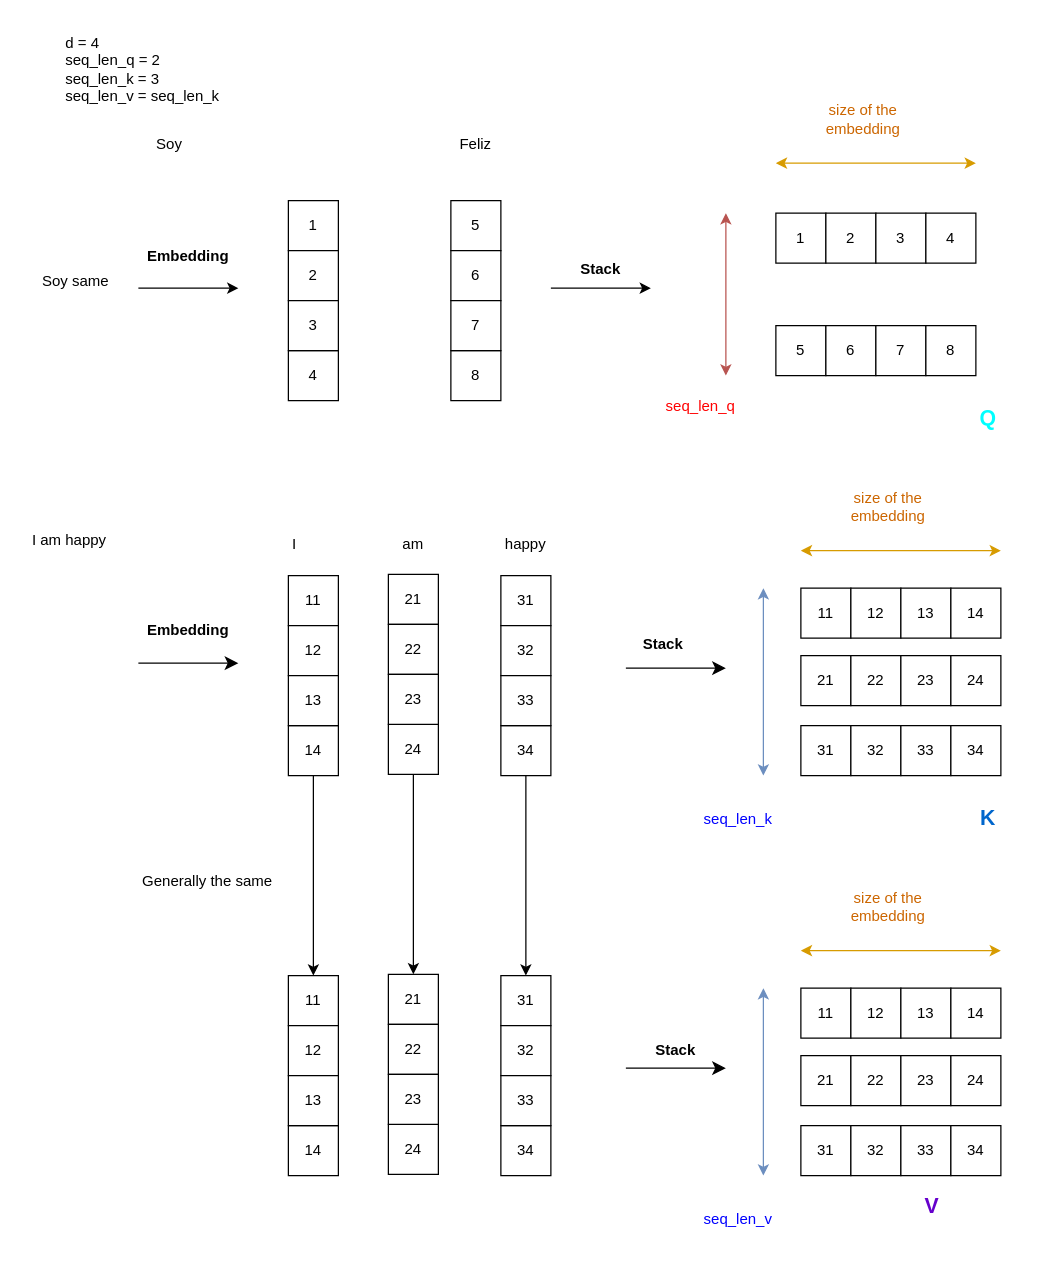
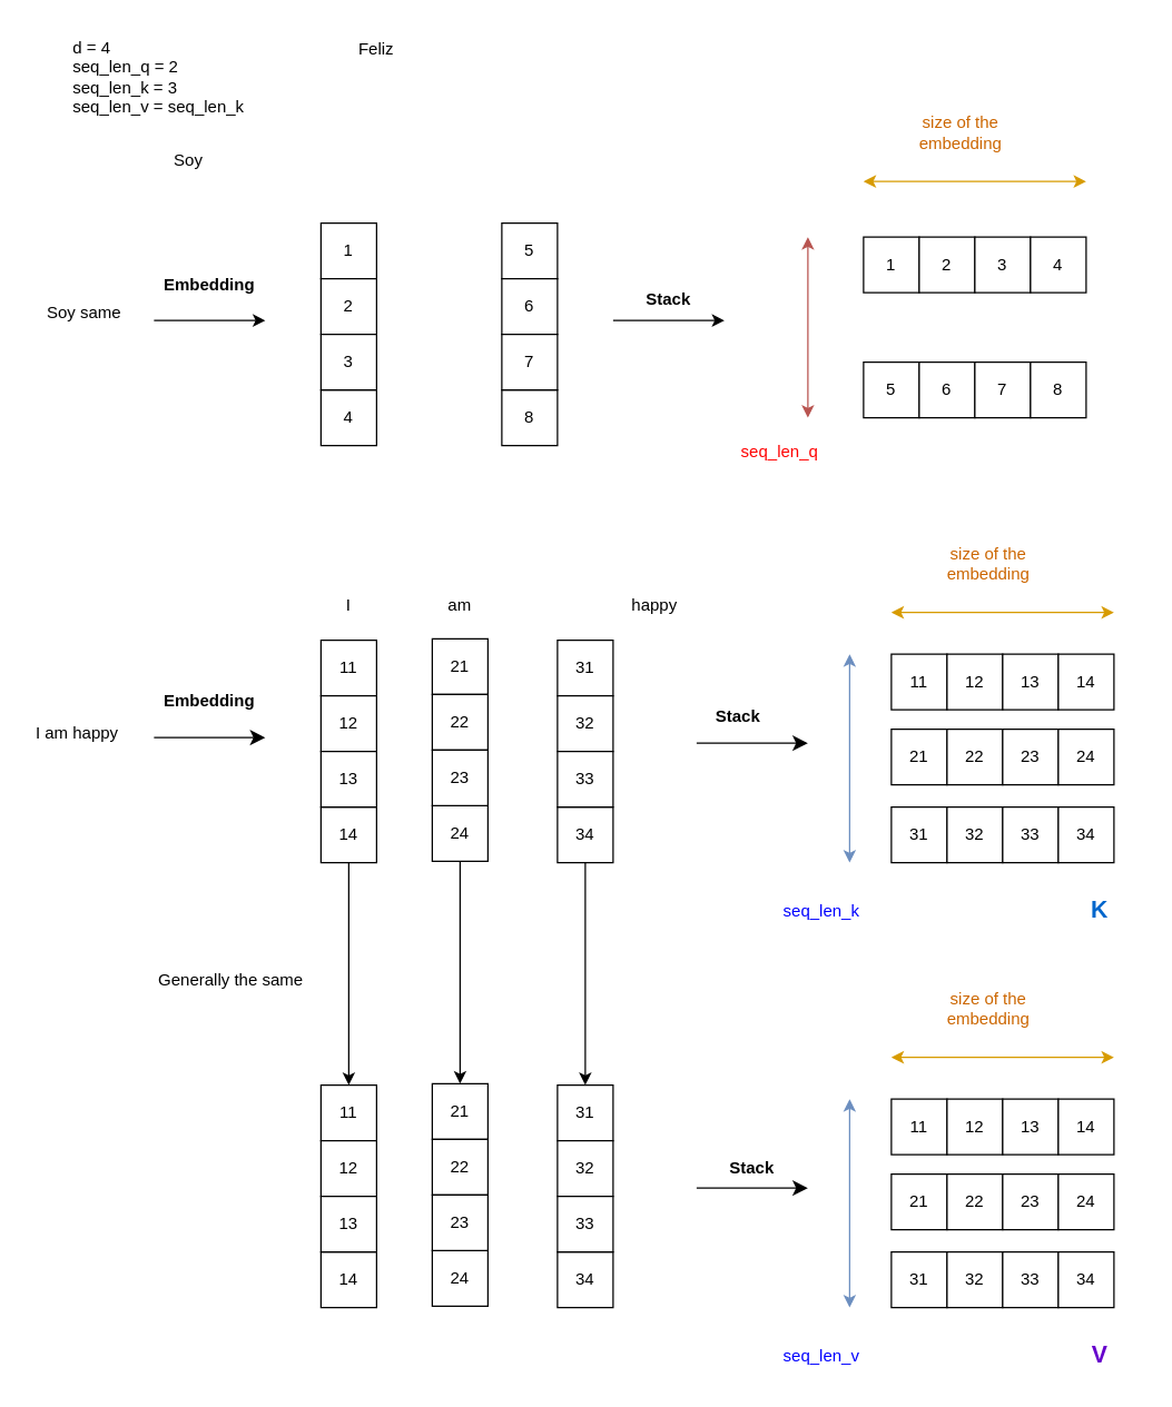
- <mxCell id="11" value="Feliz" style="text;html=1;align=center;verticalAlign=middle;whiteSpace=wrap;rounded=0;" vertex="1" parent="1"><mxGeometry x="350" y="100" width="60" height="30" as="geometry" /></mxCell>
+ <mxCell id="11" value="Feliz" style="text;html=1;align=center;verticalAlign=middle;whiteSpace=wrap;rounded=0;" vertex="1" parent="1"><mxGeometry x="240" y="20" width="60" height="30" as="geometry" /></mxCell>
- <mxCell id="29" value="&lt;b style=&quot;font-size: 17px;&quot;&gt;&lt;font color=&quot;#00ffff&quot;&gt;Q&lt;/font&gt;&lt;/b&gt;" style="text;html=1;align=center;verticalAlign=middle;whiteSpace=wrap;rounded=0;" vertex="1" parent="1"><mxGeometry x="760" y="320" width="60" height="30" as="geometry" /></mxCell>
- <mxCell id="42" value="I am happy" style="text;html=1;align=center;verticalAlign=middle;whiteSpace=wrap;rounded=0;" vertex="1" parent="1"><mxGeometry x="20" y="424" width="70" height="16" as="geometry" /></mxCell>
+ <mxCell id="42" value="I am happy" style="text;html=1;align=center;verticalAlign=middle;whiteSpace=wrap;rounded=0;" vertex="1" parent="1"><mxGeometry x="20" y="519" width="70" height="16" as="geometry" /></mxCell>
- <mxCell id="40" value="I" style="text;html=1;align=center;verticalAlign=middle;whiteSpace=wrap;rounded=0;" vertex="1" parent="1"><mxGeometry x="205" y="420" width="60" height="30" as="geometry" /></mxCell>
+ <mxCell id="40" value="I" style="text;html=1;align=center;verticalAlign=middle;whiteSpace=wrap;rounded=0;" vertex="1" parent="1"><mxGeometry x="220" y="420" width="60" height="30" as="geometry" /></mxCell>
- <mxCell id="52" value="happy" style="text;html=1;align=center;verticalAlign=middle;whiteSpace=wrap;rounded=0;" vertex="1" parent="1"><mxGeometry x="390" y="420" width="60" height="30" as="geometry" /></mxCell>
+ <mxCell id="52" value="happy" style="text;html=1;align=center;verticalAlign=middle;whiteSpace=wrap;rounded=0;" vertex="1" parent="1"><mxGeometry x="440" y="420" width="60" height="30" as="geometry" /></mxCell>
- <mxCell id="100" value="&lt;b style=&quot;font-size: 17px;&quot;&gt;&lt;font color=&quot;#6600cc&quot;&gt;V&lt;/font&gt;&lt;/b&gt;" style="text;html=1;align=center;verticalAlign=middle;whiteSpace=wrap;rounded=0;" vertex="1" parent="1"><mxGeometry x="715" y="950" width="60" height="30" as="geometry" /></mxCell>
+ <mxCell id="100" value="&lt;b style=&quot;font-size: 17px;&quot;&gt;&lt;font color=&quot;#6600cc&quot;&gt;V&lt;/font&gt;&lt;/b&gt;" style="text;html=1;align=center;verticalAlign=middle;whiteSpace=wrap;rounded=0;" vertex="1" parent="1"><mxGeometry x="760" y="960" width="60" height="30" as="geometry" /></mxCell>
